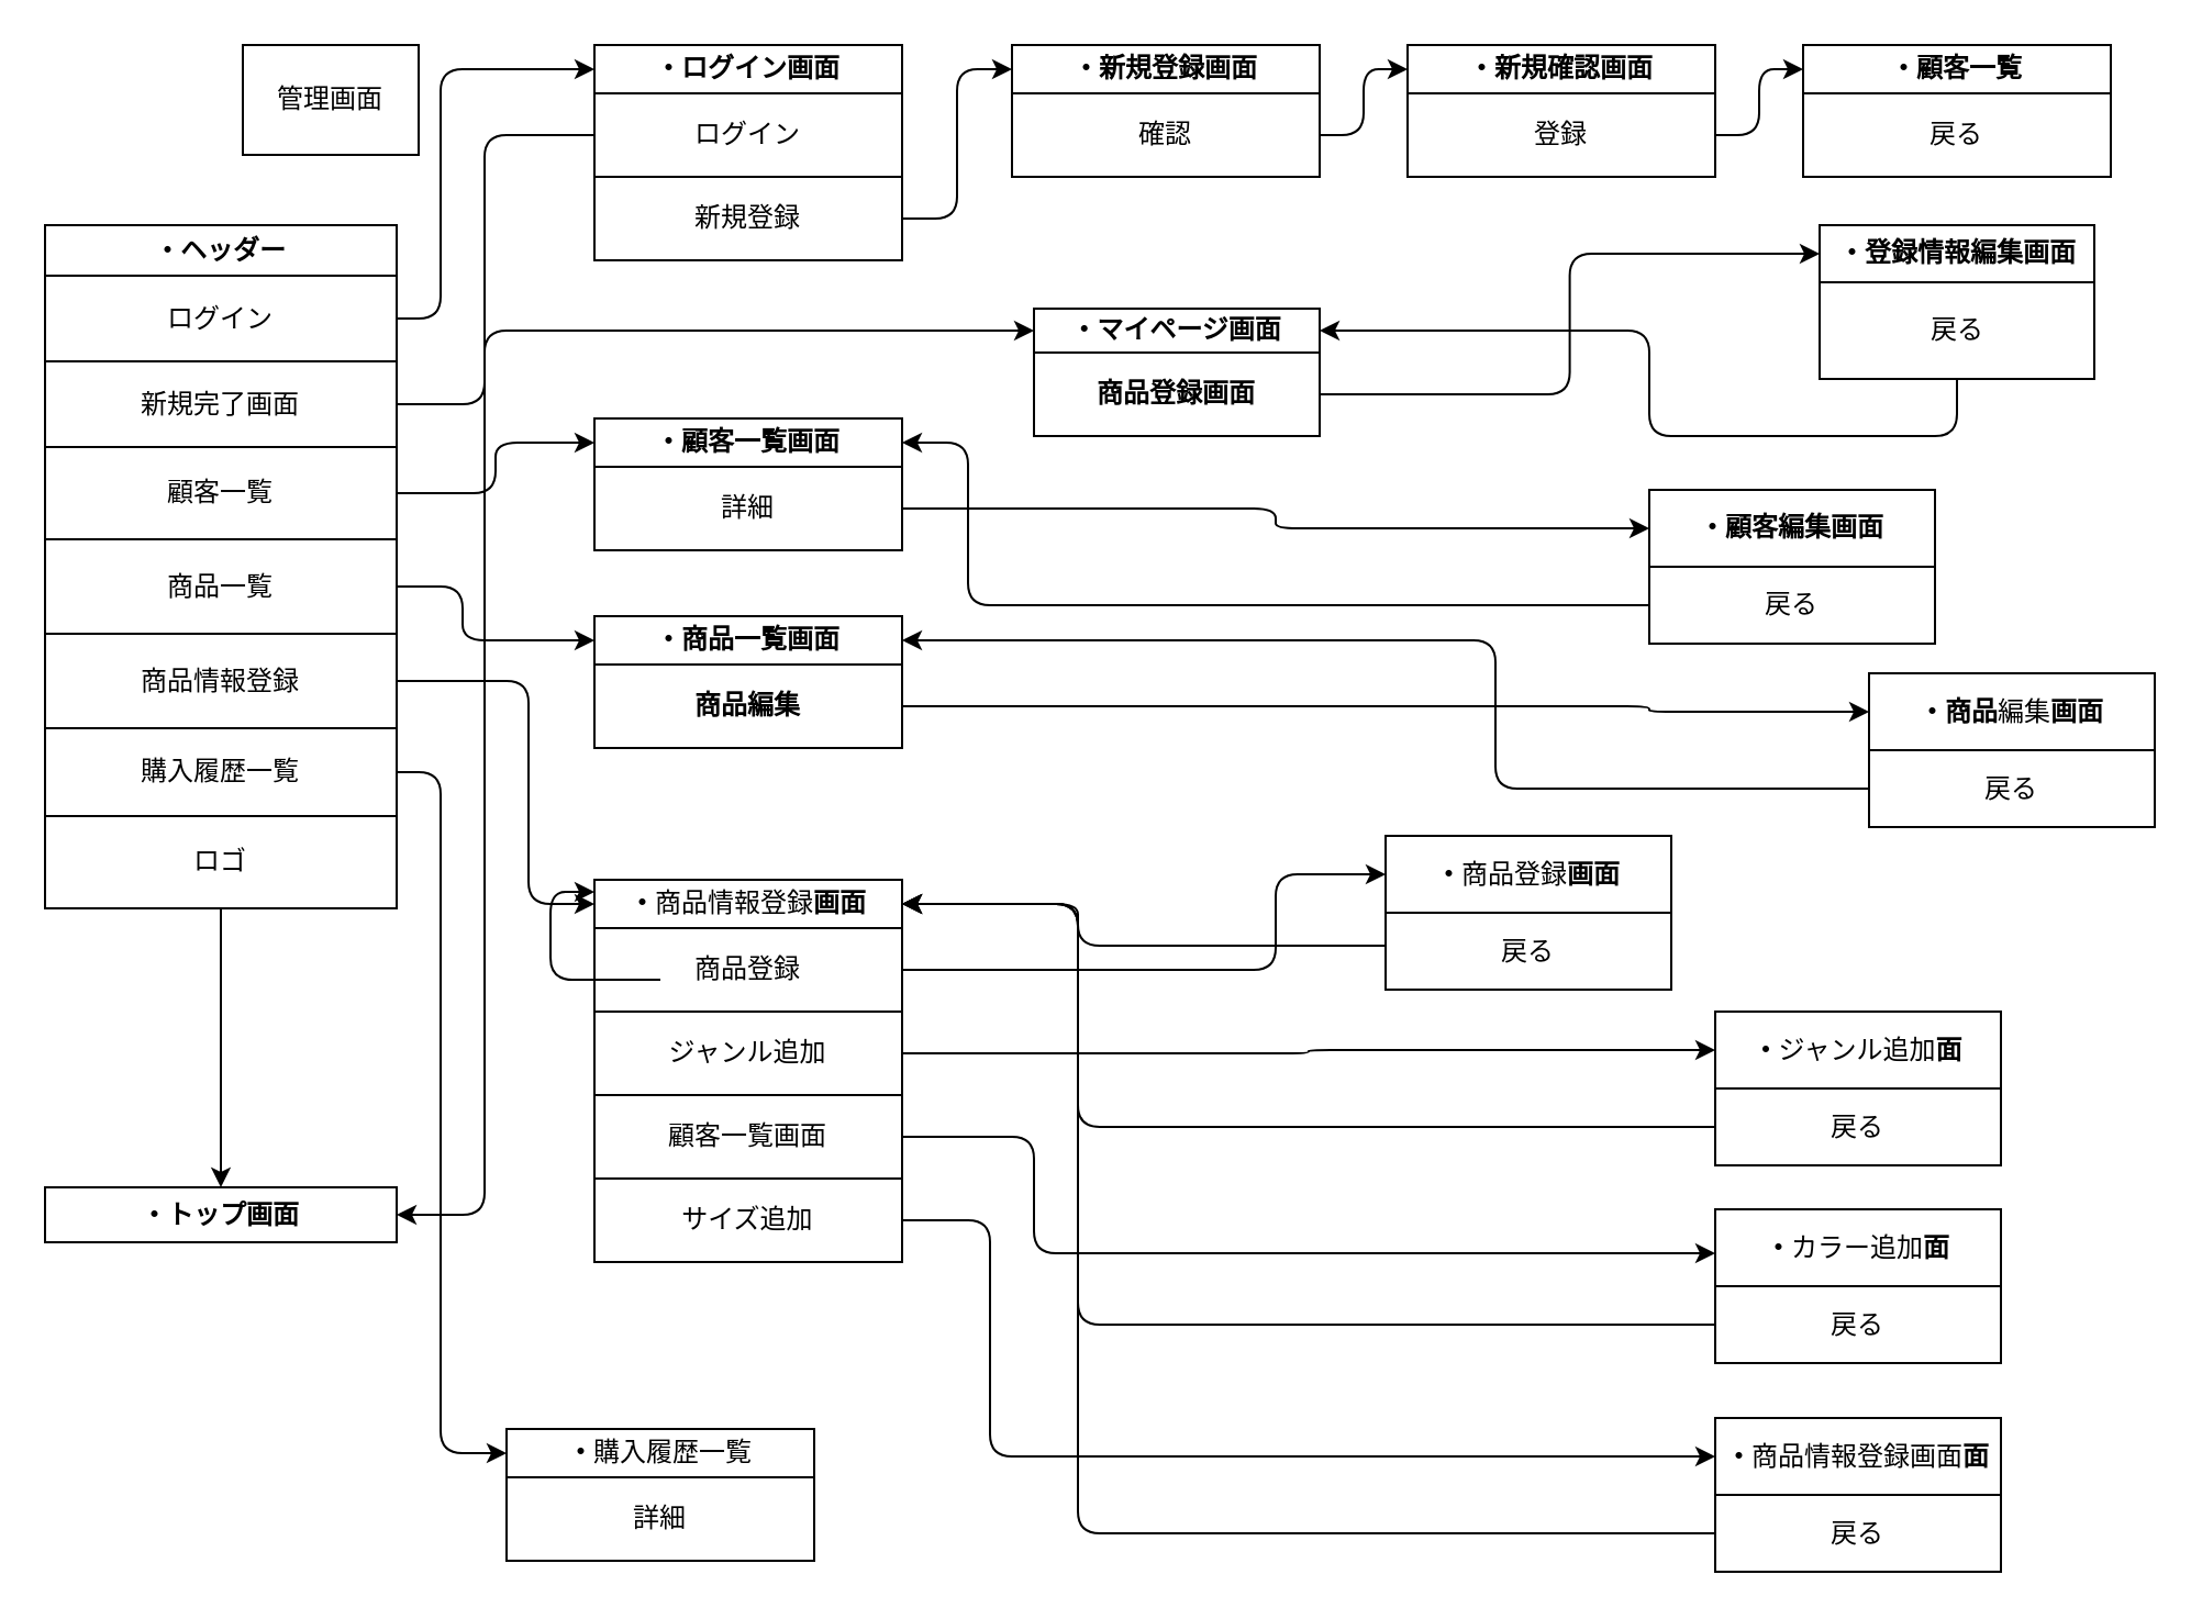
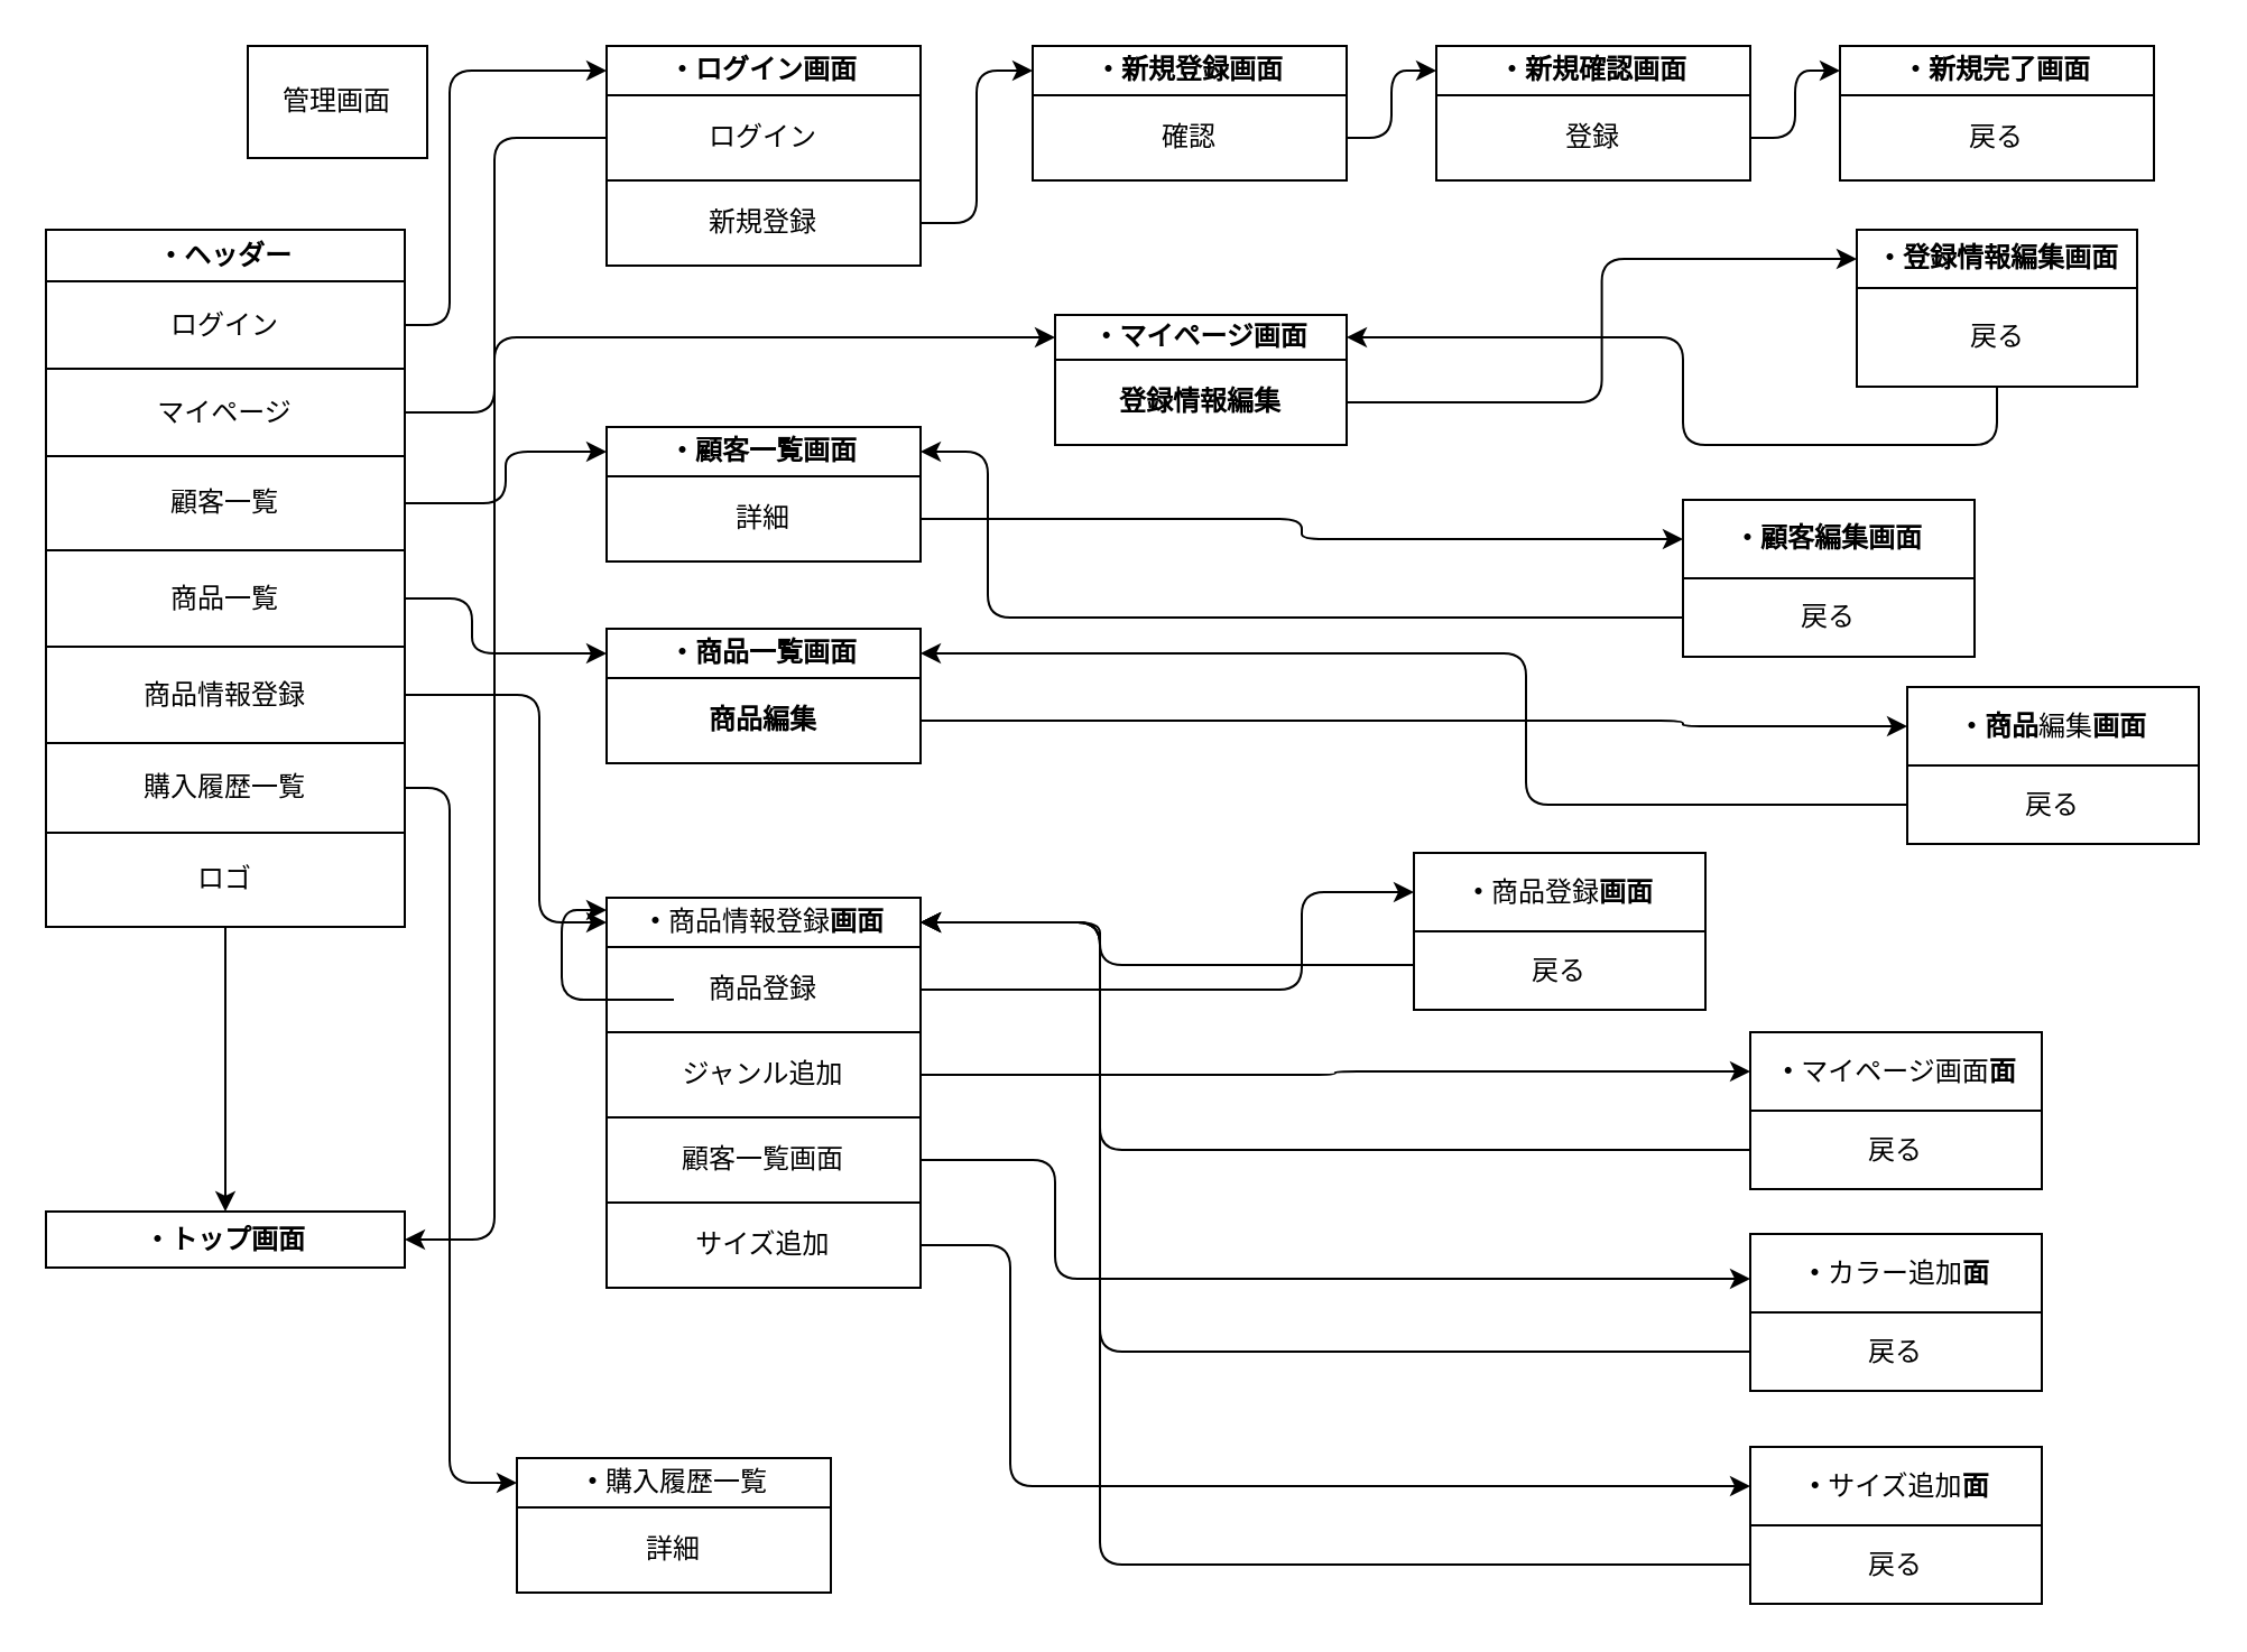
- <mxCell id="55" value="&lt;span style=&quot;font-weight: 700;&quot;&gt;・顧客一覧&lt;/span&gt;" style="connectable=0;recursiveResize=0;strokeColor=inherit;fillColor=none;align=center;whiteSpace=wrap;html=1;" parent="54" vertex="1"><mxGeometry width="140" height="22" as="geometry"><mxRectangle width="140" height="22" as="alternateBounds" /></mxGeometry></mxCell>
+ <mxCell id="55" value="&lt;span style=&quot;font-weight: 700;&quot;&gt;・新規完了画面&lt;/span&gt;" style="connectable=0;recursiveResize=0;strokeColor=inherit;fillColor=none;align=center;whiteSpace=wrap;html=1;" parent="54" vertex="1"><mxGeometry width="140" height="22" as="geometry"><mxRectangle width="140" height="22" as="alternateBounds" /></mxGeometry></mxCell>
- <mxCell id="12" value="&lt;span style=&quot;font-weight: 700;&quot;&gt;商品登録画面&lt;/span&gt;" style="connectable=0;recursiveResize=0;strokeColor=inherit;fillColor=none;align=center;whiteSpace=wrap;html=1;" parent="11" vertex="1"><mxGeometry width="130" height="38" as="geometry"><mxRectangle width="130" height="38" as="alternateBounds" /></mxGeometry></mxCell>
+ <mxCell id="12" value="&lt;span style=&quot;font-weight: 700;&quot;&gt;登録情報編集&lt;/span&gt;" style="connectable=0;recursiveResize=0;strokeColor=inherit;fillColor=none;align=center;whiteSpace=wrap;html=1;" parent="11" vertex="1"><mxGeometry width="130" height="38" as="geometry"><mxRectangle width="130" height="38" as="alternateBounds" /></mxGeometry></mxCell>
- <mxCell id="26" value="新規完了画面" style="connectable=0;recursiveResize=0;strokeColor=inherit;fillColor=none;align=center;whiteSpace=wrap;html=1;" parent="25" vertex="1"><mxGeometry width="160" height="39" as="geometry"><mxRectangle width="160" height="39" as="alternateBounds" /></mxGeometry></mxCell>
+ <mxCell id="26" value="マイページ" style="connectable=0;recursiveResize=0;strokeColor=inherit;fillColor=none;align=center;whiteSpace=wrap;html=1;" parent="25" vertex="1"><mxGeometry width="160" height="39" as="geometry"><mxRectangle width="160" height="39" as="alternateBounds" /></mxGeometry></mxCell>
- <mxCell id="99" value="&lt;span style=&quot;font-weight: 700;&quot;&gt;・&lt;/span&gt;ジャンル追加&lt;span style=&quot;font-weight: 700;&quot;&gt;面&lt;/span&gt;" style="connectable=0;recursiveResize=0;strokeColor=inherit;fillColor=none;align=center;whiteSpace=wrap;html=1;" parent="98" vertex="1"><mxGeometry width="130" height="35" as="geometry"><mxRectangle width="130" height="35" as="alternateBounds" /></mxGeometry></mxCell>
+ <mxCell id="99" value="&lt;span style=&quot;font-weight: 700;&quot;&gt;・&lt;/span&gt;マイページ画面&lt;span style=&quot;font-weight: 700;&quot;&gt;面&lt;/span&gt;" style="connectable=0;recursiveResize=0;strokeColor=inherit;fillColor=none;align=center;whiteSpace=wrap;html=1;" parent="98" vertex="1"><mxGeometry width="130" height="35" as="geometry"><mxRectangle width="130" height="35" as="alternateBounds" /></mxGeometry></mxCell>
- <mxCell id="130" value="&lt;span style=&quot;font-weight: 700;&quot;&gt;・&lt;/span&gt;商品情報登録画面&lt;span style=&quot;font-weight: 700;&quot;&gt;面&lt;/span&gt;" style="connectable=0;recursiveResize=0;strokeColor=inherit;fillColor=none;align=center;whiteSpace=wrap;html=1;" vertex="1" parent="129"><mxGeometry width="130" height="35" as="geometry"><mxRectangle width="130" height="35" as="alternateBounds" /></mxGeometry></mxCell>
+ <mxCell id="130" value="&lt;span style=&quot;font-weight: 700;&quot;&gt;・&lt;/span&gt;サイズ追加&lt;span style=&quot;font-weight: 700;&quot;&gt;面&lt;/span&gt;" style="connectable=0;recursiveResize=0;strokeColor=inherit;fillColor=none;align=center;whiteSpace=wrap;html=1;" vertex="1" parent="129"><mxGeometry width="130" height="35" as="geometry"><mxRectangle width="130" height="35" as="alternateBounds" /></mxGeometry></mxCell>
